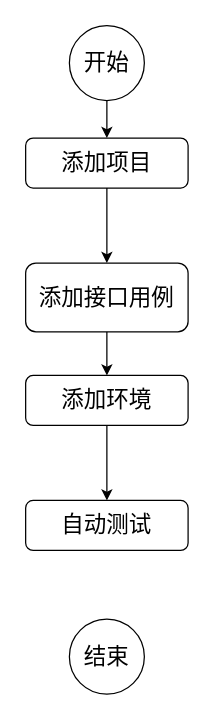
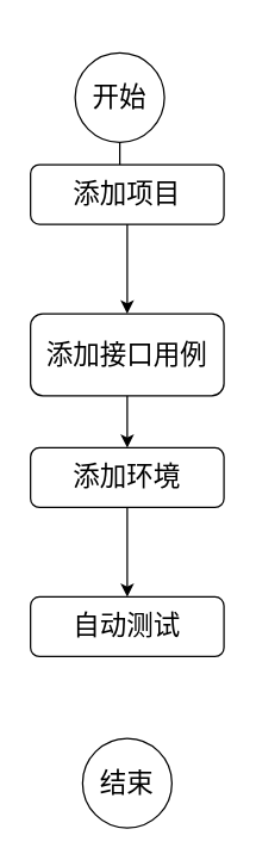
- <mxCell id="3" value="开始" style="ellipse;whiteSpace=wrap;html=1;aspect=fixed;fontSize=18;" vertex="1" parent="1"><mxGeometry x="55" y="20" width="60" height="60" as="geometry" /></mxCell>
+ <mxCell id="3" value="开始" style="ellipse;whiteSpace=wrap;html=1;aspect=fixed;fontSize=18;" vertex="1" parent="1"><mxGeometry x="50" y="35" width="60" height="60" as="geometry" /></mxCell>
